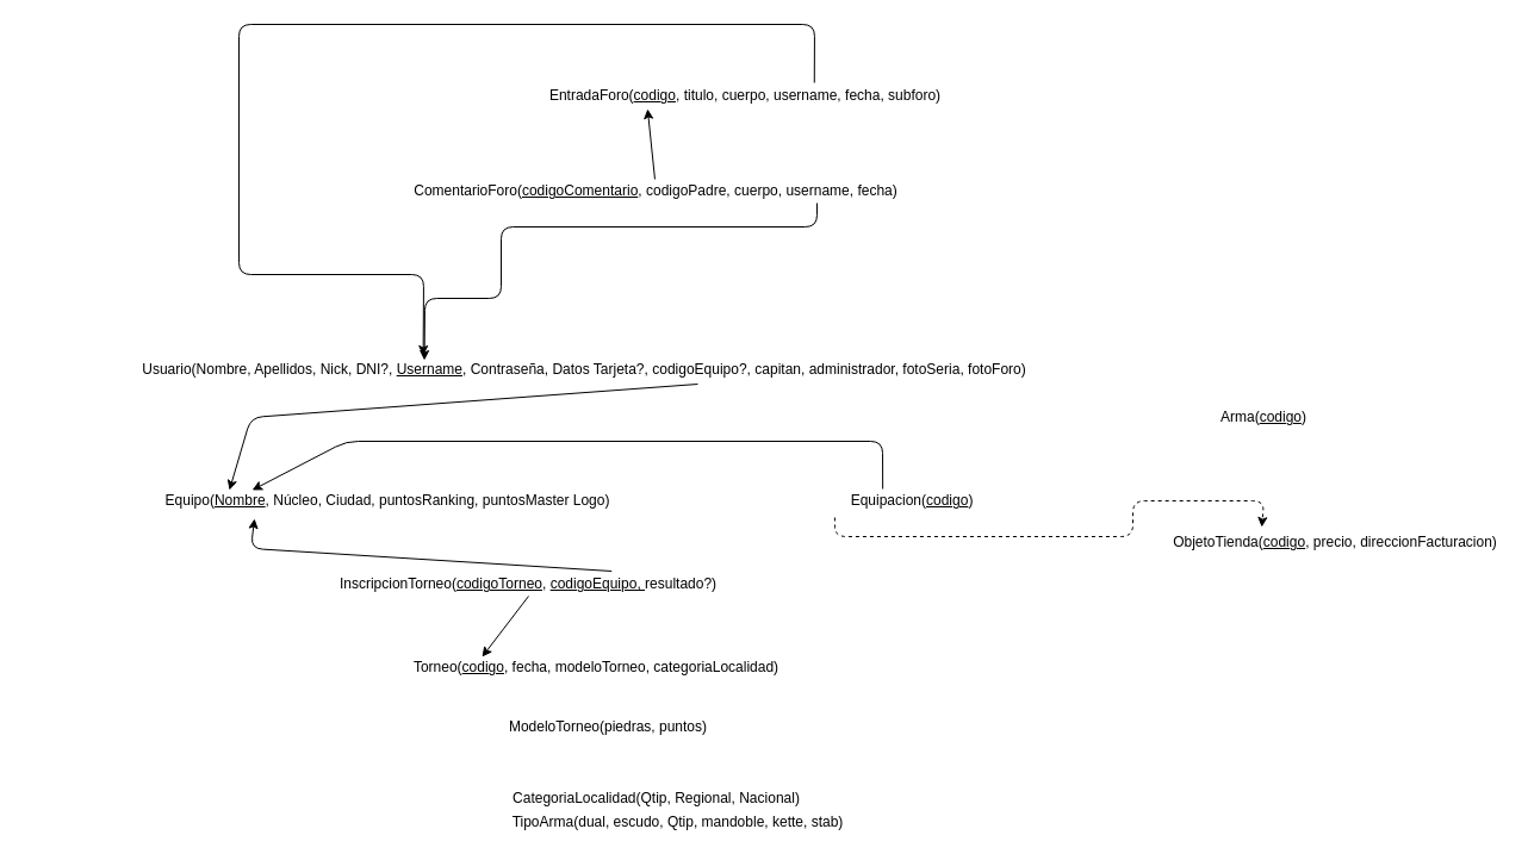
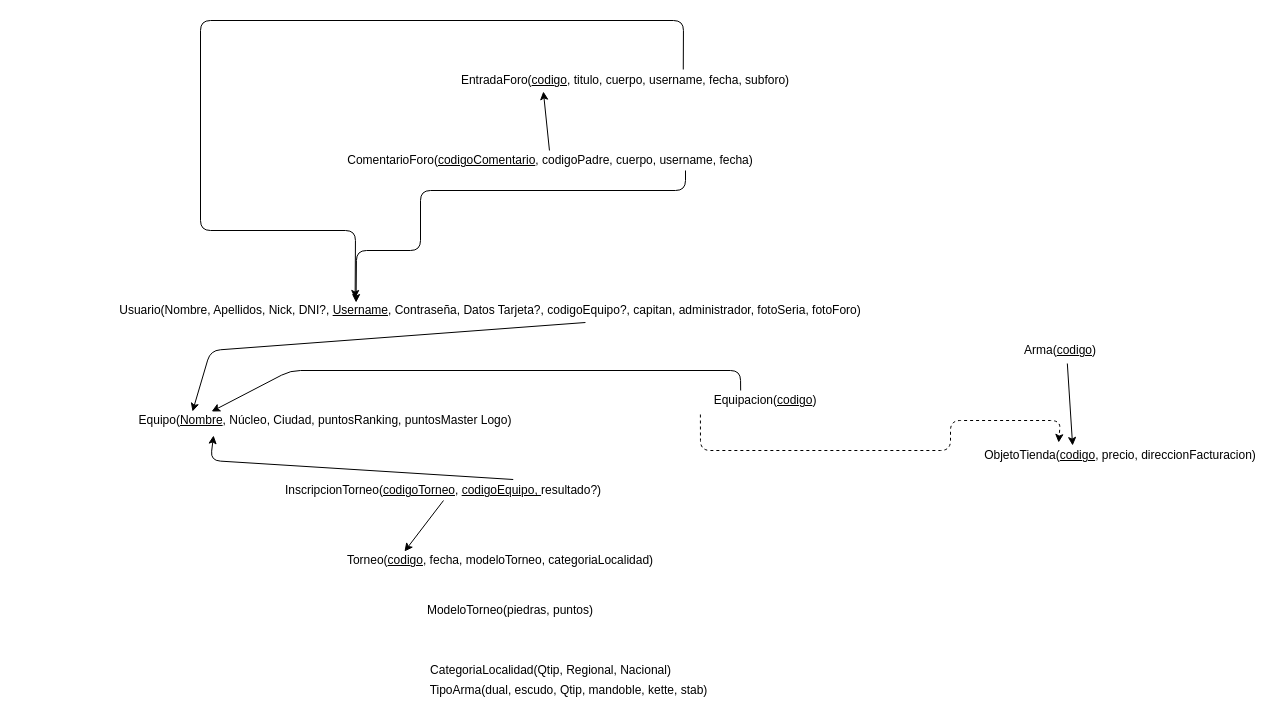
+ <mxCell id="21" value="" style="endArrow=classic;html=1;exitX=0.519;exitY=1.15;exitDx=0;exitDy=0;entryX=0.329;entryY=0;entryDx=0;entryDy=0;entryPerimeter=0;exitPerimeter=0;" edge="1" parent="1" source="16" target="20"><mxGeometry width="50" height="50" relative="1" as="geometry"><mxPoint x="960" y="450" as="sourcePoint" /><mxPoint x="1010" y="400" as="targetPoint" /></mxGeometry></mxCell>
- <mxCell id="17" value="Equipacion(&lt;u&gt;codigo&lt;/u&gt;)" style="text;html=1;strokeColor=none;fillColor=none;align=center;verticalAlign=middle;whiteSpace=wrap;rounded=0;" parent="1" vertex="1"><mxGeometry x="590" y="410" width="350" height="20" as="geometry" /></mxCell>
+ <mxCell id="17" value="Equipacion(&lt;u&gt;codigo&lt;/u&gt;)" style="text;html=1;strokeColor=none;fillColor=none;align=center;verticalAlign=middle;whiteSpace=wrap;rounded=0;" parent="1" vertex="1"><mxGeometry x="590" y="390" width="350" height="20" as="geometry" /></mxCell>
